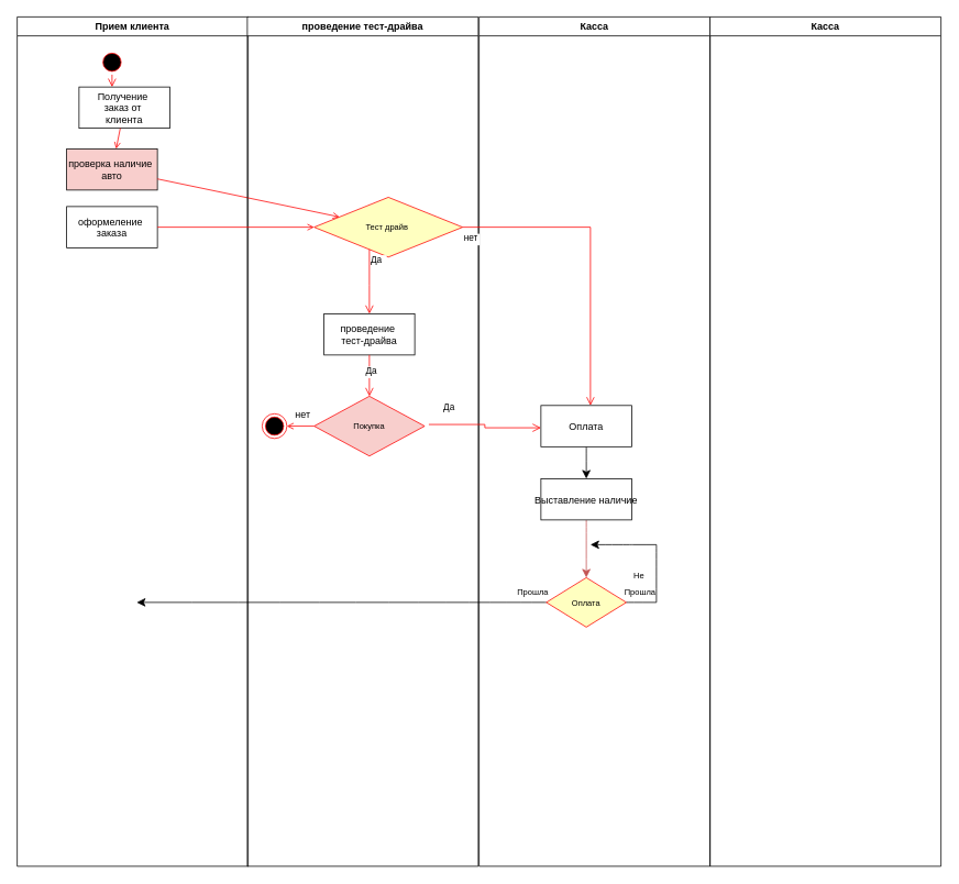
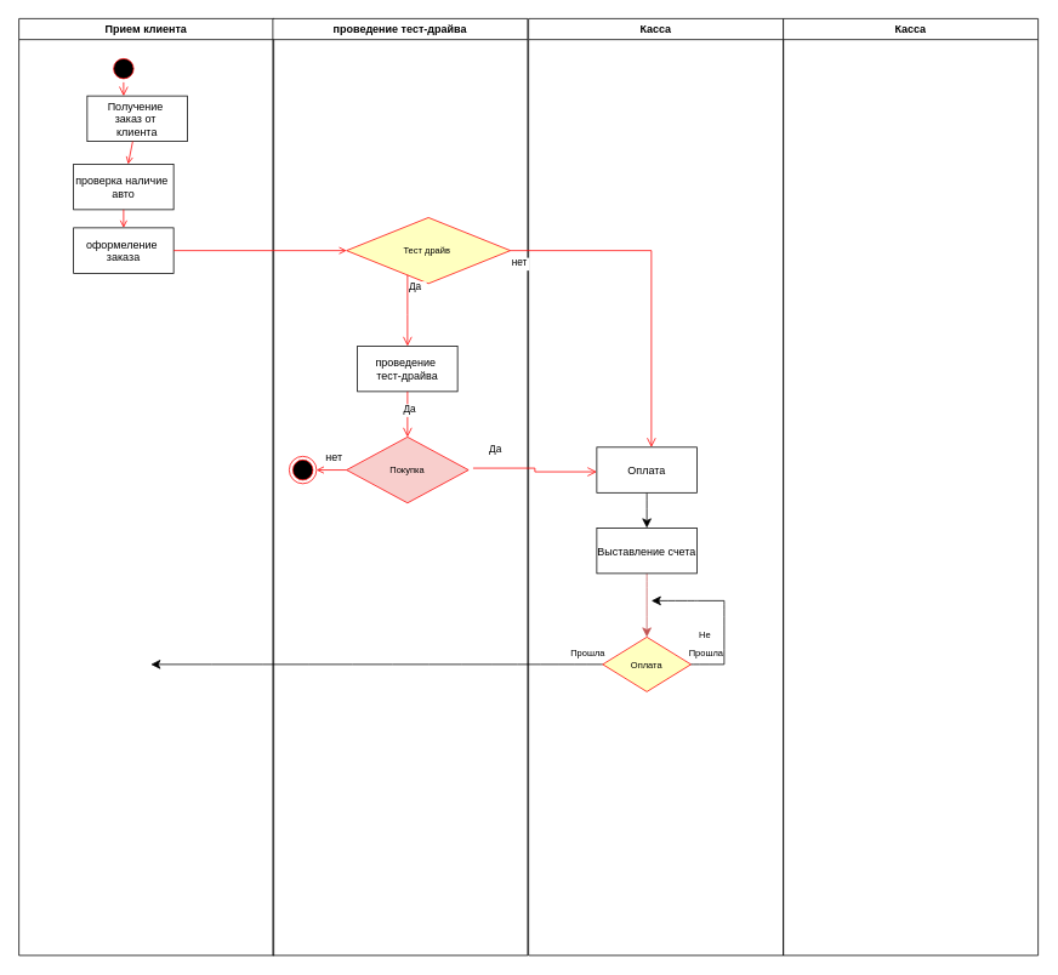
- <mxCell id="6" value="проверка наличие &#10;авто" style="fillColor=#f8cecc;" parent="2" vertex="1"><mxGeometry x="60" y="160" width="110" height="50" as="geometry" /></mxCell>
+ <mxCell id="6" value="проверка наличие &#10;авто" style="" parent="2" vertex="1"><mxGeometry x="60" y="160" width="110" height="50" as="geometry" /></mxCell>
- <mxCell id="9" value="" style="endArrow=open;strokeColor=#FF0000;endFill=1;rounded=0;" parent="2" source="6" target="11" edge="1"><mxGeometry relative="1" as="geometry" /></mxCell>
+ <mxCell id="9" value="" style="endArrow=open;strokeColor=#FF0000;endFill=1;rounded=0" parent="2" source="6" target="8" edge="1"><mxGeometry relative="1" as="geometry" /></mxCell>
- <mxCell id="27" value="Выставление наличие" style="" vertex="1" parent="20"><mxGeometry x="75" y="560" width="110" height="50" as="geometry" /></mxCell>
+ <mxCell id="27" value="Выставление счета" style="" vertex="1" parent="20"><mxGeometry x="75" y="560" width="110" height="50" as="geometry" /></mxCell>
